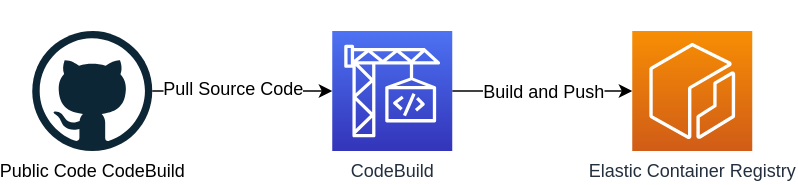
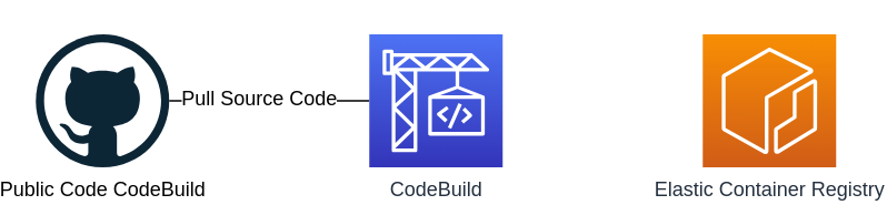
- <mxCell id="2" style="edgeStyle=orthogonalEdgeStyle;rounded=0;orthogonalLoop=1;jettySize=auto;html=1;" edge="1" parent="1" source="4" target="7"><mxGeometry relative="1" as="geometry" /></mxCell>
+ <mxCell id="2" style="edgeStyle=orthogonalEdgeStyle;rounded=0;orthogonalLoop=1;jettySize=auto;html=1;endArrow=none;" edge="1" parent="1" source="4" target="7"><mxGeometry relative="1" as="geometry" /></mxCell>
- <mxCell id="5" style="edgeStyle=orthogonalEdgeStyle;rounded=0;orthogonalLoop=1;jettySize=auto;html=1;" edge="1" parent="1" source="7" target="8"><mxGeometry relative="1" as="geometry" /></mxCell>
- <mxCell id="6" value="Build and Push" style="text;html=1;align=center;verticalAlign=middle;resizable=0;points=[];labelBackgroundColor=#ffffff;" vertex="1" connectable="0" parent="5"><mxGeometry x="0.117" y="-3" relative="1" as="geometry"><mxPoint x="-7" y="-3" as="offset" /></mxGeometry></mxCell>
